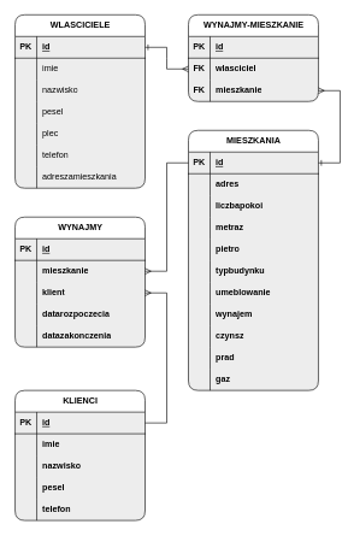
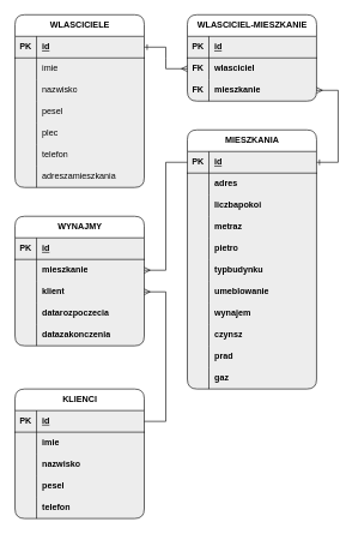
- <mxCell id="90" value="WYNAJMY-MIESZKANIE" style="shape=table;startSize=30;container=1;collapsible=1;childLayout=tableLayout;fixedRows=1;rowLines=0;fontStyle=1;align=center;resizeLast=1;html=1;rounded=1;shadow=0;strokeColor=default;verticalAlign=middle;swimlaneFillColor=#EDEDED;fontFamily=Helvetica;fontSize=12;fontColor=default;fillColor=none;" vertex="1" parent="1"><mxGeometry x="260" y="20" width="180" height="120" as="geometry" /></mxCell>
+ <mxCell id="90" value="WLASCICIEL-MIESZKANIE" style="shape=table;startSize=30;container=1;collapsible=1;childLayout=tableLayout;fixedRows=1;rowLines=0;fontStyle=1;align=center;resizeLast=1;html=1;rounded=1;shadow=0;strokeColor=default;verticalAlign=middle;swimlaneFillColor=#EDEDED;fontFamily=Helvetica;fontSize=12;fontColor=default;fillColor=none;" vertex="1" parent="1"><mxGeometry x="260" y="20" width="180" height="120" as="geometry" /></mxCell>
